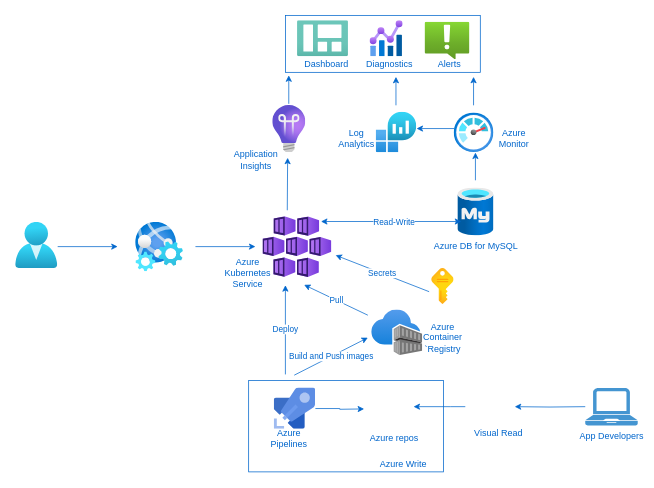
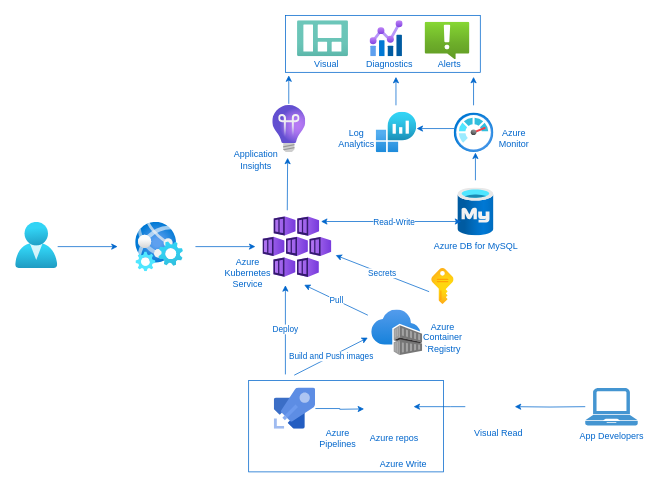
- <mxCell id="36" value="Dashboard" style="text;html=1;strokeColor=none;fillColor=none;align=center;verticalAlign=middle;whiteSpace=wrap;rounded=0;fontColor=#0066CC;" vertex="1" parent="1"><mxGeometry x="415" y="76" width="40" height="20" as="geometry" /></mxCell>
+ <mxCell id="36" value="Visual" style="text;html=1;strokeColor=none;fillColor=none;align=center;verticalAlign=middle;whiteSpace=wrap;rounded=0;fontColor=#0066CC;" vertex="1" parent="1"><mxGeometry x="415" y="76" width="40" height="20" as="geometry" /></mxCell>
- <mxCell id="18" value="Azure Pipelines" style="text;html=1;strokeColor=none;fillColor=none;align=center;verticalAlign=middle;whiteSpace=wrap;rounded=0;fontColor=#0066CC;" vertex="1" parent="1"><mxGeometry x="365" y="574" width="40" height="20" as="geometry" /></mxCell>
+ <mxCell id="18" value="Azure Pipelines" style="text;html=1;strokeColor=none;fillColor=none;align=center;verticalAlign=middle;whiteSpace=wrap;rounded=0;fontColor=#0066CC;" vertex="1" parent="1"><mxGeometry x="430" y="574" width="40" height="20" as="geometry" /></mxCell>
